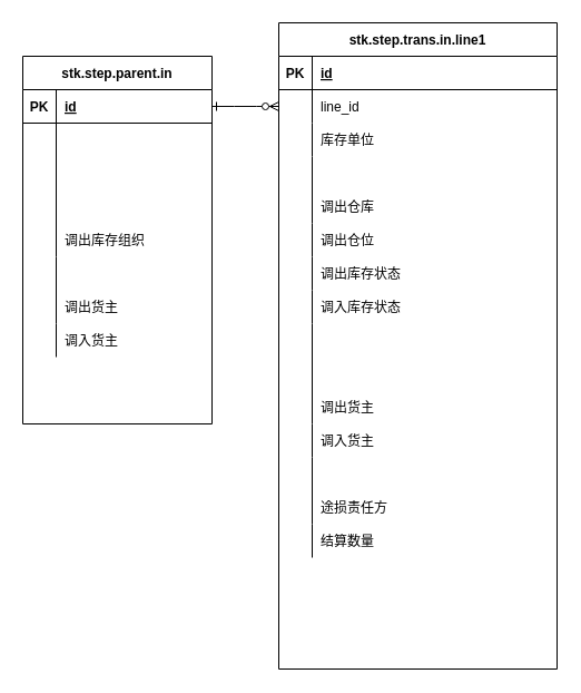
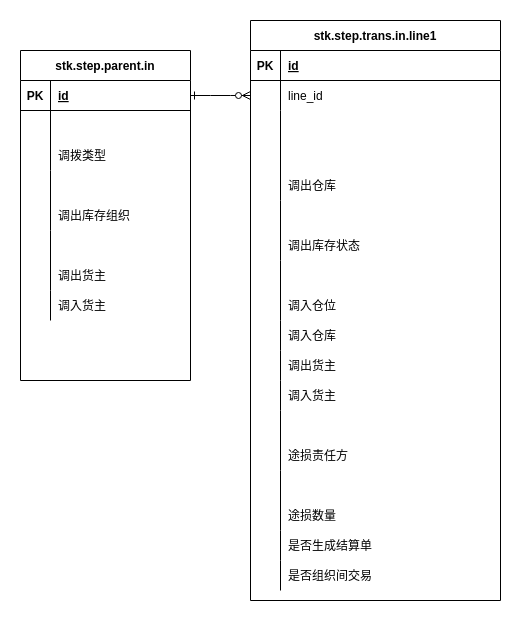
- <mxCell id="12" value="库存单位" style="shape=partialRectangle;overflow=hidden;connectable=0;fillColor=none;top=0;left=0;bottom=0;right=0;align=left;spacingLeft=6;" vertex="1" parent="10"><mxGeometry x="30" width="220" height="30" as="geometry" /></mxCell>
+ <mxCell id="64" value="调拨类型" style="shape=partialRectangle;overflow=hidden;connectable=0;fillColor=none;top=0;left=0;bottom=0;right=0;align=left;spacingLeft=6;" vertex="1" parent="62"><mxGeometry x="30" width="140" height="30" as="geometry" /></mxCell>
- <mxCell id="20" value="调出仓位" style="shape=partialRectangle;overflow=hidden;connectable=0;fillColor=none;top=0;left=0;bottom=0;right=0;align=left;spacingLeft=6;" vertex="1" parent="18"><mxGeometry x="30" width="220" height="30" as="geometry" /></mxCell>
- <mxCell id="26" value="调入库存状态" style="shape=partialRectangle;overflow=hidden;connectable=0;fillColor=none;top=0;left=0;bottom=0;right=0;align=left;spacingLeft=6;" vertex="1" parent="24"><mxGeometry x="30" width="220" height="30" as="geometry" /></mxCell>
+ <mxCell id="29" value="调入仓位" style="shape=partialRectangle;overflow=hidden;connectable=0;fillColor=none;top=0;left=0;bottom=0;right=0;align=left;spacingLeft=6;" vertex="1" parent="27"><mxGeometry x="30" width="220" height="30" as="geometry" /></mxCell>
+ <mxCell id="32" value="调入仓库" style="shape=partialRectangle;overflow=hidden;connectable=0;fillColor=none;top=0;left=0;bottom=0;right=0;align=left;spacingLeft=6;" vertex="1" parent="30"><mxGeometry x="30" width="220" height="30" as="geometry" /></mxCell>
- <mxCell id="46" value="结算数量" style="shape=partialRectangle;overflow=hidden;connectable=0;fillColor=none;top=0;left=0;bottom=0;right=0;align=left;spacingLeft=6;" vertex="1" parent="44"><mxGeometry x="30" width="220" height="30" as="geometry" /></mxCell>
+ <mxCell id="49" value="途损数量" style="shape=partialRectangle;overflow=hidden;connectable=0;fillColor=none;top=0;left=0;bottom=0;right=0;align=left;spacingLeft=6;" vertex="1" parent="47"><mxGeometry x="30" width="220" height="30" as="geometry" /></mxCell>
+ <mxCell id="52" value="是否生成结算单" style="shape=partialRectangle;overflow=hidden;connectable=0;fillColor=none;top=0;left=0;bottom=0;right=0;align=left;spacingLeft=6;" vertex="1" parent="50"><mxGeometry x="30" width="220" height="30" as="geometry" /></mxCell>
+ <mxCell id="55" value="是否组织间交易" style="shape=partialRectangle;overflow=hidden;connectable=0;fillColor=none;top=0;left=0;bottom=0;right=0;align=left;spacingLeft=6;" vertex="1" parent="53"><mxGeometry x="30" width="220" height="30" as="geometry" /></mxCell>
